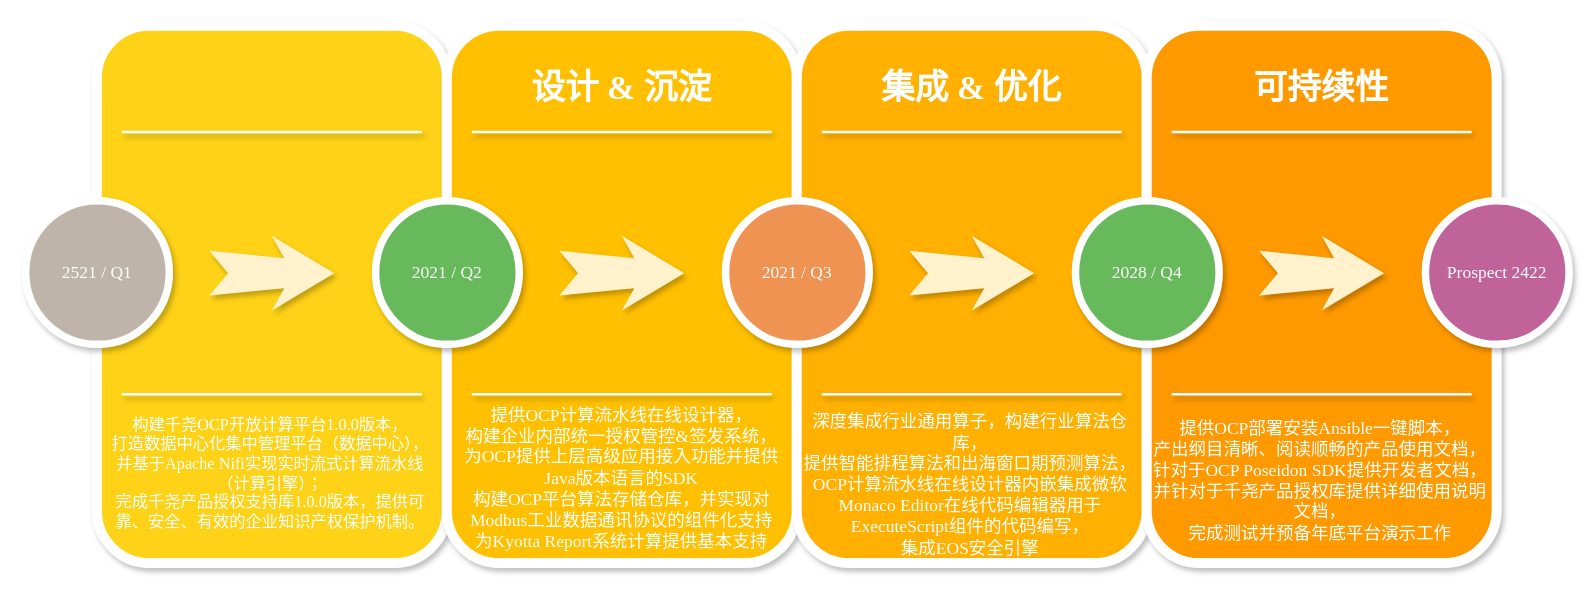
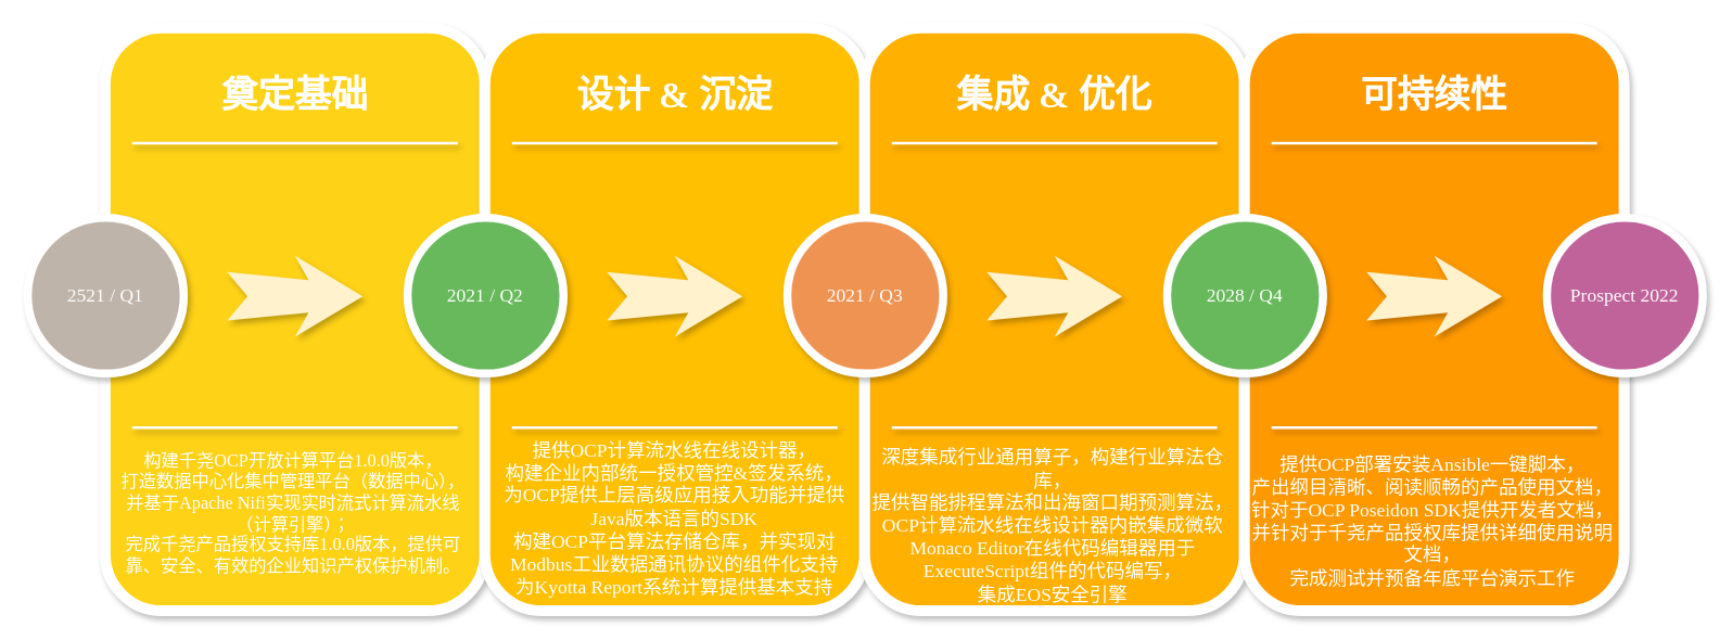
+ <mxCell id="3" value="奠定基础" style="text;html=1;strokeColor=none;fillColor=none;align=center;verticalAlign=middle;whiteSpace=wrap;rounded=0;shadow=1;fontSize=27;fontColor=#FFFFFF;fontStyle=1;fontFamily=Noto Sans SC;fontSource=https%3A%2F%2Ffonts.googleapis.com%2Fcss%3Ffamily%3DNoto%2BSans%2BSC;" parent="1" vertex="1"><mxGeometry x="77" y="40" width="280" height="60" as="geometry" /></mxCell>
- <mxCell id="30" value="Prospect 2422" style="ellipse;whiteSpace=wrap;html=1;rounded=0;shadow=1;strokeWidth=6;fontSize=14;align=center;fillColor=#BF639A;strokeColor=#FFFFFF;fontColor=#FFFFFF;fontFamily=Noto Sans SC;fontSource=https%3A%2F%2Ffonts.googleapis.com%2Fcss%3Ffamily%3DNoto%2BSans%2BSC;" parent="1" vertex="1"><mxGeometry x="1140" y="160" width="115" height="115" as="geometry" /></mxCell>
+ <mxCell id="30" value="Prospect 2022" style="ellipse;whiteSpace=wrap;html=1;rounded=0;shadow=1;strokeWidth=6;fontSize=14;align=center;fillColor=#BF639A;strokeColor=#FFFFFF;fontColor=#FFFFFF;fontFamily=Noto Sans SC;fontSource=https%3A%2F%2Ffonts.googleapis.com%2Fcss%3Ffamily%3DNoto%2BSans%2BSC;" parent="1" vertex="1"><mxGeometry x="1140" y="160" width="115" height="115" as="geometry" /></mxCell>
